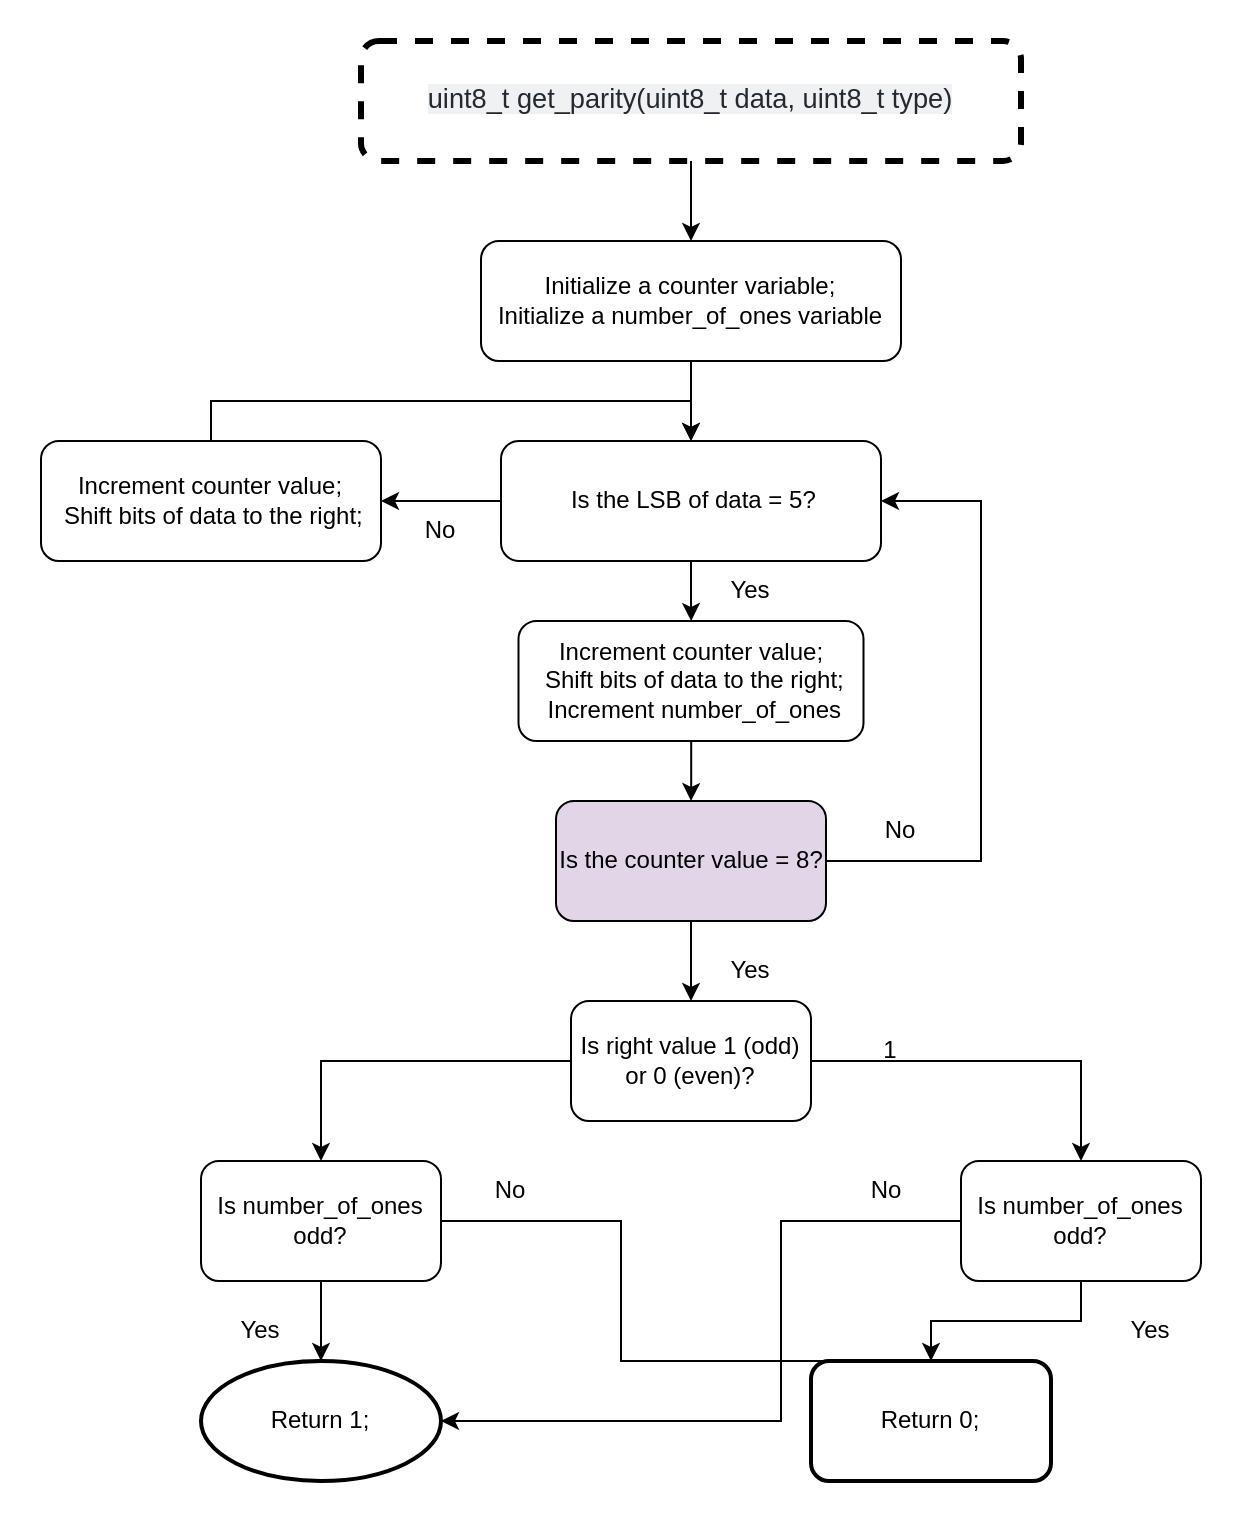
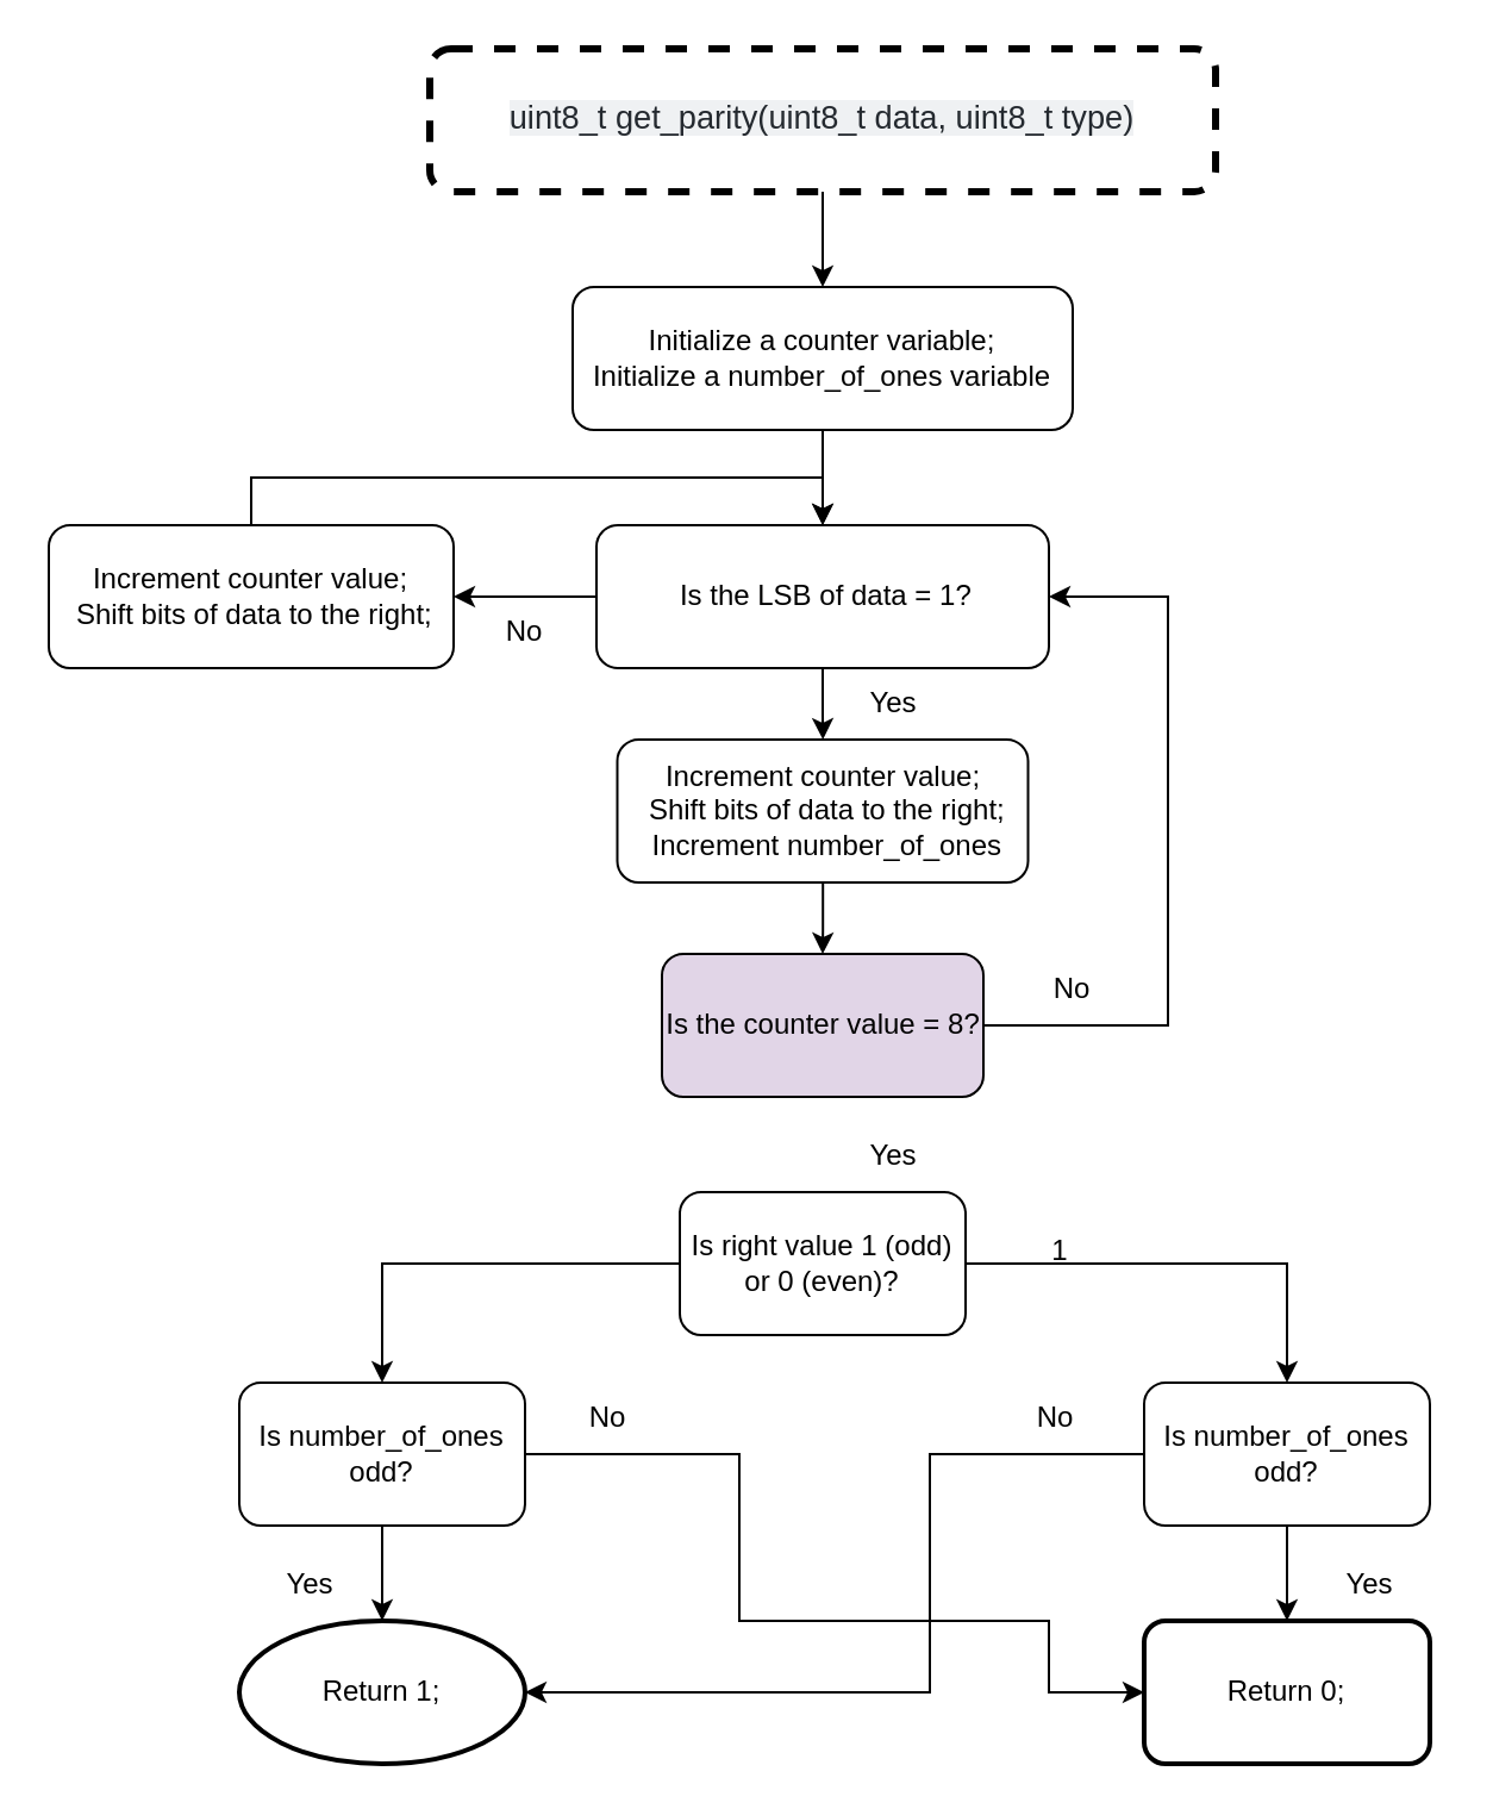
- <mxCell id="6" value="&amp;nbsp;Is the LSB of data = 5?" style="rounded=1;whiteSpace=wrap;html=1;strokeWidth=1;" vertex="1" parent="1"><mxGeometry x="250" y="220" width="190" height="60" as="geometry" /></mxCell>
+ <mxCell id="6" value="&amp;nbsp;Is the LSB of data = 1?" style="rounded=1;whiteSpace=wrap;html=1;strokeWidth=1;" vertex="1" parent="1"><mxGeometry x="250" y="220" width="190" height="60" as="geometry" /></mxCell>
- <mxCell id="14" style="edgeStyle=orthogonalEdgeStyle;rounded=0;orthogonalLoop=1;jettySize=auto;html=1;entryX=0.5;entryY=0;entryDx=0;entryDy=0;" edge="1" parent="1" source="15" target="18"><mxGeometry relative="1" as="geometry" /></mxCell>
- <mxCell id="26" value="Return 0;" style="rounded=1;whiteSpace=wrap;html=1;strokeWidth=2;" vertex="1" parent="1"><mxGeometry x="405" y="680" width="120" height="60" as="geometry" /></mxCell>
+ <mxCell id="26" value="Return 0;" style="rounded=1;whiteSpace=wrap;html=1;strokeWidth=2;" vertex="1" parent="1"><mxGeometry x="480" y="680" width="120" height="60" as="geometry" /></mxCell>
